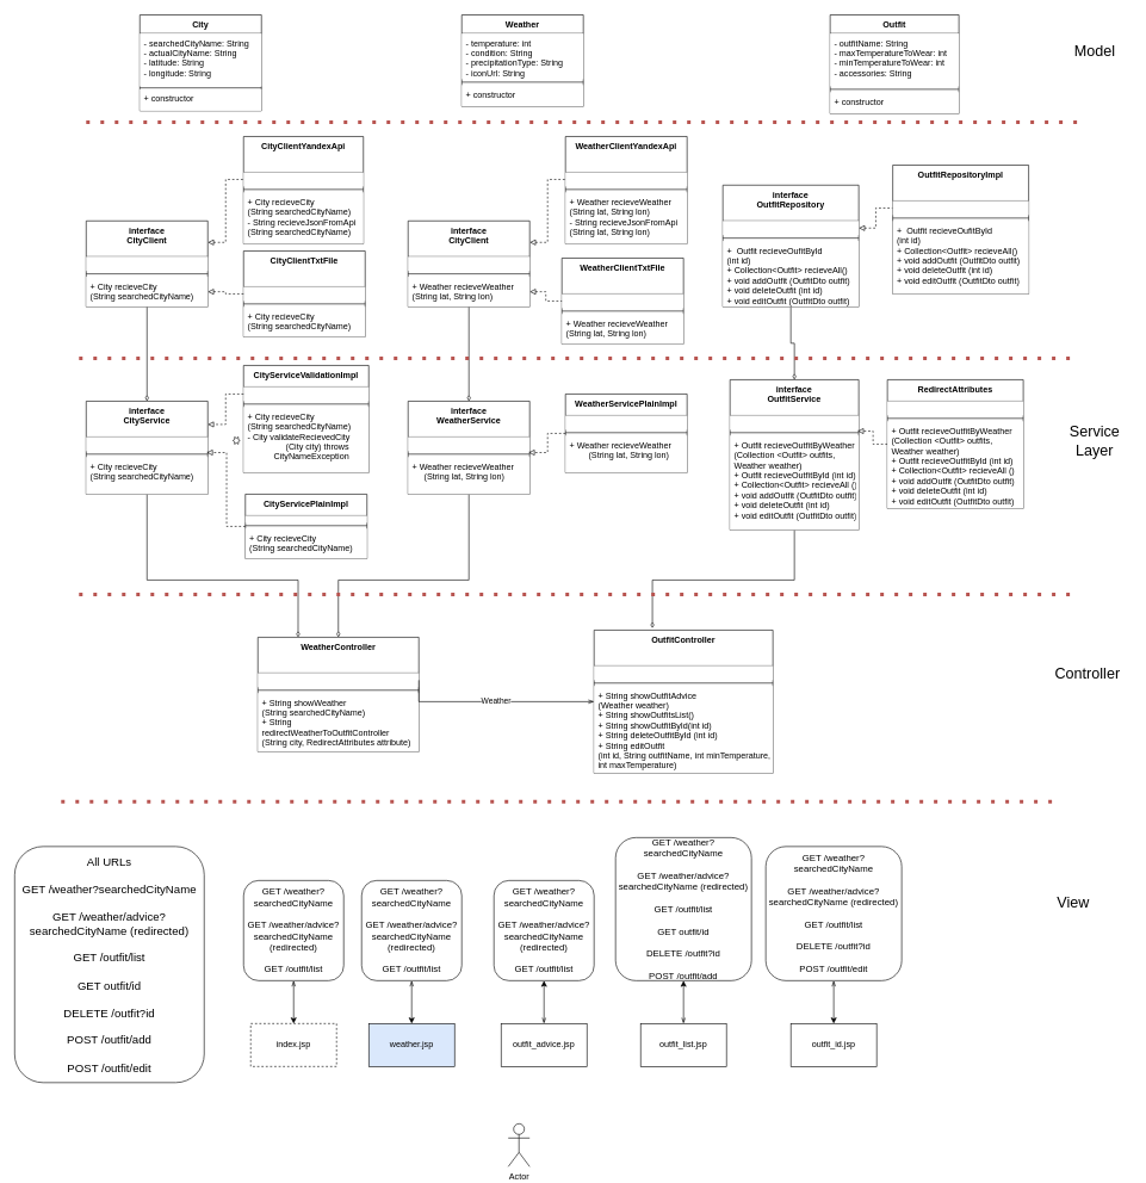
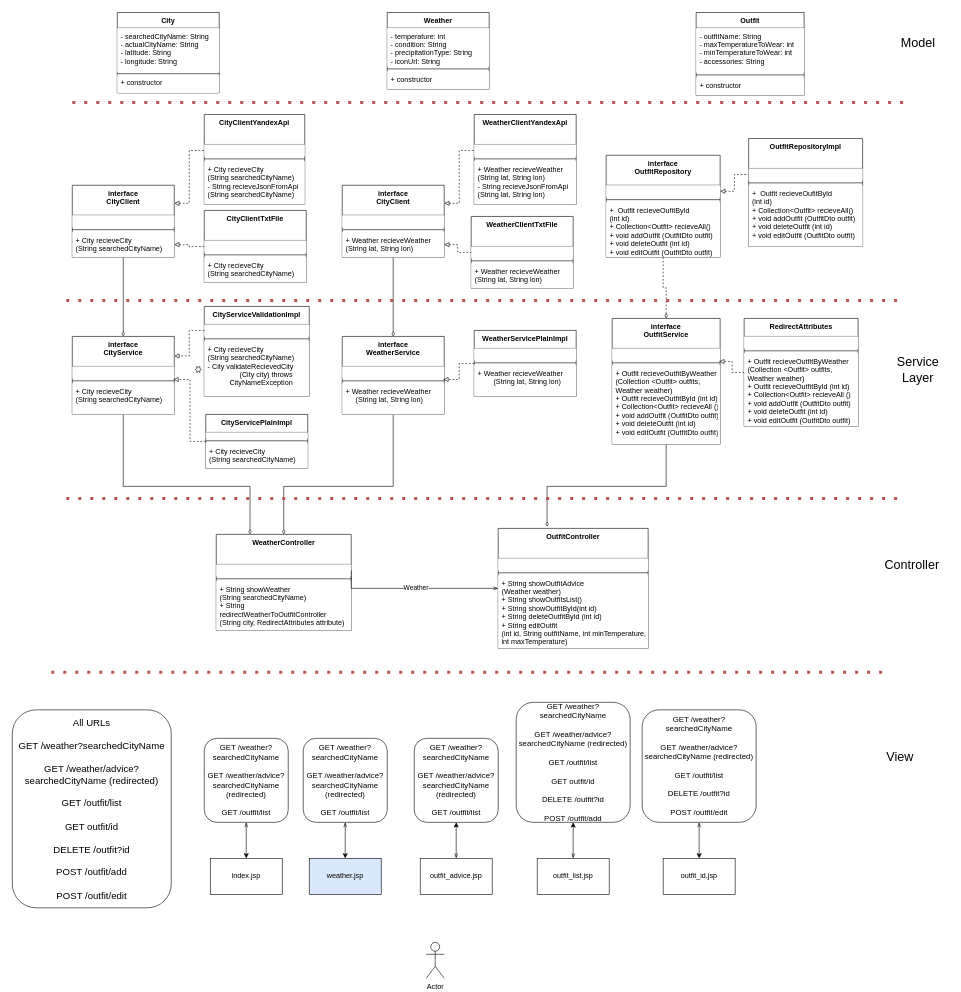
- <mxCell id="79" style="edgeStyle=orthogonalEdgeStyle;rounded=0;sketch=0;orthogonalLoop=1;jettySize=auto;html=1;entryX=0.5;entryY=0;entryDx=0;entryDy=0;startArrow=none;startFill=0;endArrow=diamondThin;endFill=0;" parent="1" source="80" target="74" edge="1"><mxGeometry relative="1" as="geometry" /></mxCell>
+ <mxCell id="79" style="edgeStyle=orthogonalEdgeStyle;rounded=0;sketch=0;orthogonalLoop=1;jettySize=auto;html=1;entryX=0.5;entryY=0;entryDx=0;entryDy=0;startArrow=none;startFill=0;endArrow=diamondThin;endFill=0;dashed=1;" parent="1" source="80" target="74" edge="1"><mxGeometry relative="1" as="geometry" /></mxCell>
- <mxCell id="107" value="index.jsp" style="rounded=0;whiteSpace=wrap;html=1;dashed=1;" parent="1" vertex="1"><mxGeometry x="350" y="1430" width="120" height="60" as="geometry" /></mxCell>
+ <mxCell id="107" value="index.jsp" style="rounded=0;whiteSpace=wrap;html=1;" parent="1" vertex="1"><mxGeometry x="350" y="1430" width="120" height="60" as="geometry" /></mxCell>
